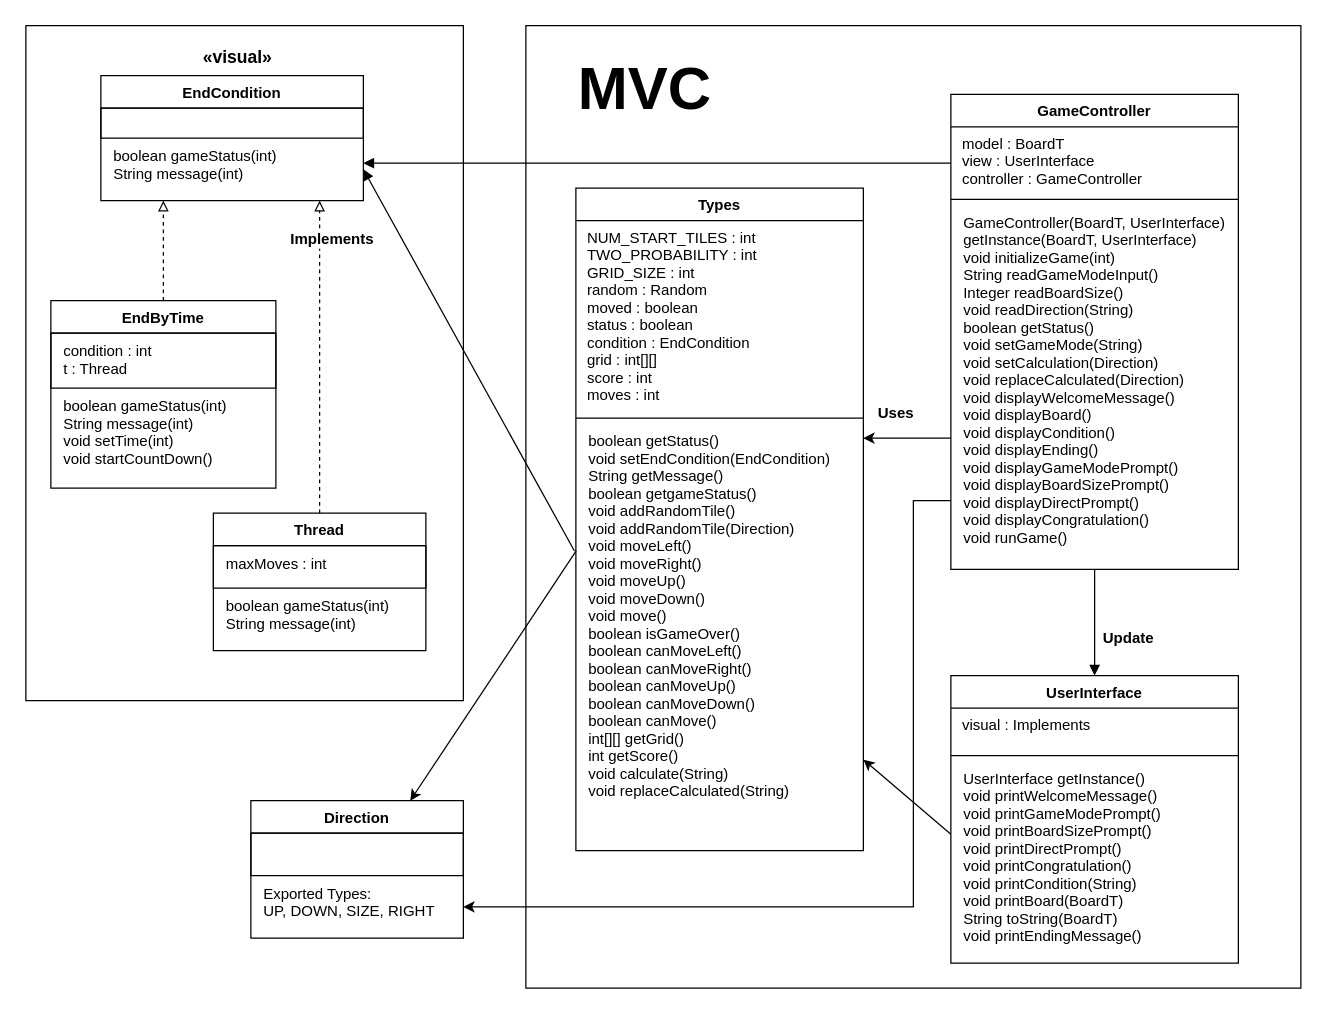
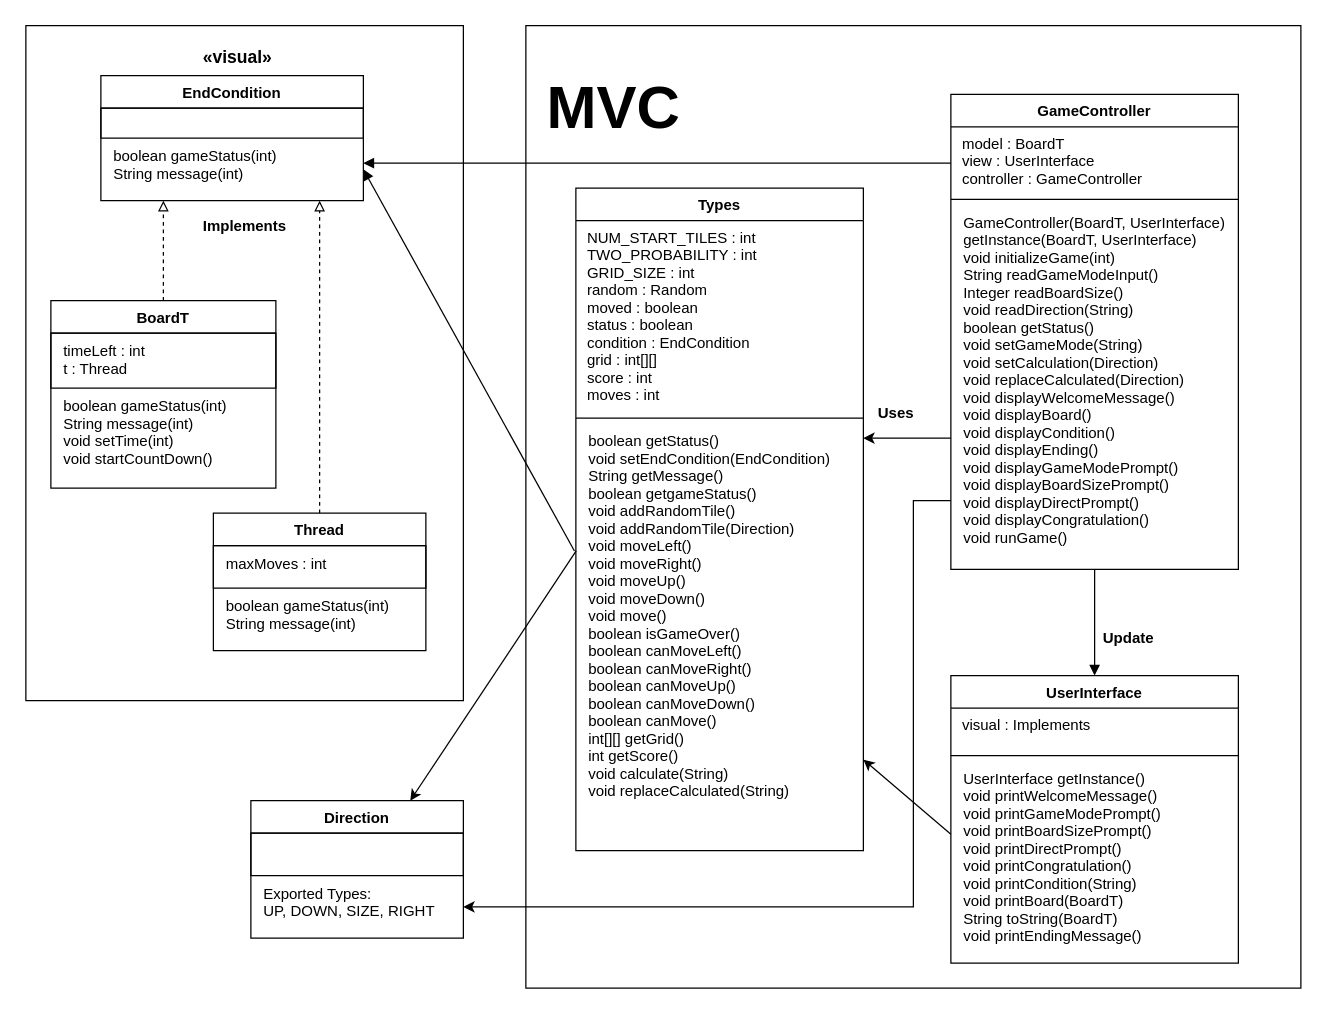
- <mxCell id="32" value="&lt;b&gt;&lt;font style=&quot;font-size: 48px&quot;&gt;MVC&lt;/font&gt;&lt;/b&gt;" style="rounded=0;whiteSpace=wrap;html=1;labelBackgroundColor=#ffffff;strokeWidth=1;fillColor=none;align=left;strokeColor=none;" parent="1" vertex="1"><mxGeometry x="460" y="40" width="120" height="60" as="geometry" /></mxCell>
+ <mxCell id="32" value="&lt;b&gt;&lt;font style=&quot;font-size: 48px&quot;&gt;MVC&lt;/font&gt;&lt;/b&gt;" style="rounded=0;whiteSpace=wrap;html=1;labelBackgroundColor=#ffffff;strokeWidth=1;fillColor=none;align=left;strokeColor=none;" parent="1" vertex="1"><mxGeometry x="435" y="55" width="120" height="60" as="geometry" /></mxCell>
- <mxCell id="35" value="&lt;b&gt;&lt;font style=&quot;font-size: 12px&quot;&gt;Implements&lt;/font&gt;&lt;/b&gt;" style="rounded=0;whiteSpace=wrap;html=1;labelBackgroundColor=#ffffff;strokeWidth=1;fillColor=none;align=left;strokeColor=none;" parent="1" vertex="1"><mxGeometry x="230" y="176" width="50" height="30" as="geometry" /></mxCell>
+ <mxCell id="35" value="&lt;b&gt;&lt;font style=&quot;font-size: 12px&quot;&gt;Implements&lt;/font&gt;&lt;/b&gt;" style="rounded=0;whiteSpace=wrap;html=1;labelBackgroundColor=#ffffff;strokeWidth=1;fillColor=none;align=left;strokeColor=none;" parent="1" vertex="1"><mxGeometry x="160" y="166" width="50" height="30" as="geometry" /></mxCell>
- <mxCell id="18" value="EndByTime" style="swimlane;fontStyle=1;align=center;verticalAlign=top;childLayout=stackLayout;horizontal=1;startSize=26;horizontalStack=0;resizeParent=1;resizeParentMax=0;resizeLast=0;collapsible=1;marginBottom=0;" parent="1" vertex="1"><mxGeometry x="40" y="240" width="180" height="150" as="geometry" /></mxCell>
+ <mxCell id="18" value="BoardT" style="swimlane;fontStyle=1;align=center;verticalAlign=top;childLayout=stackLayout;horizontal=1;startSize=26;horizontalStack=0;resizeParent=1;resizeParentMax=0;resizeLast=0;collapsible=1;marginBottom=0;" parent="1" vertex="1"><mxGeometry x="40" y="240" width="180" height="150" as="geometry" /></mxCell>
- <mxCell id="19" value=" condition : int&#10; t : Thread" style="text;fillColor=none;align=left;verticalAlign=top;spacingLeft=4;spacingRight=4;overflow=hidden;rotatable=0;points=[[0,0.5],[1,0.5]];portConstraint=eastwest;spacing=3;strokeColor=#000000;" parent="18" vertex="1"><mxGeometry y="26" width="180" height="44" as="geometry" /></mxCell>
+ <mxCell id="19" value=" timeLeft : int&#10; t : Thread" style="text;fillColor=none;align=left;verticalAlign=top;spacingLeft=4;spacingRight=4;overflow=hidden;rotatable=0;points=[[0,0.5],[1,0.5]];portConstraint=eastwest;spacing=3;strokeColor=#000000;" parent="18" vertex="1"><mxGeometry y="26" width="180" height="44" as="geometry" /></mxCell>
